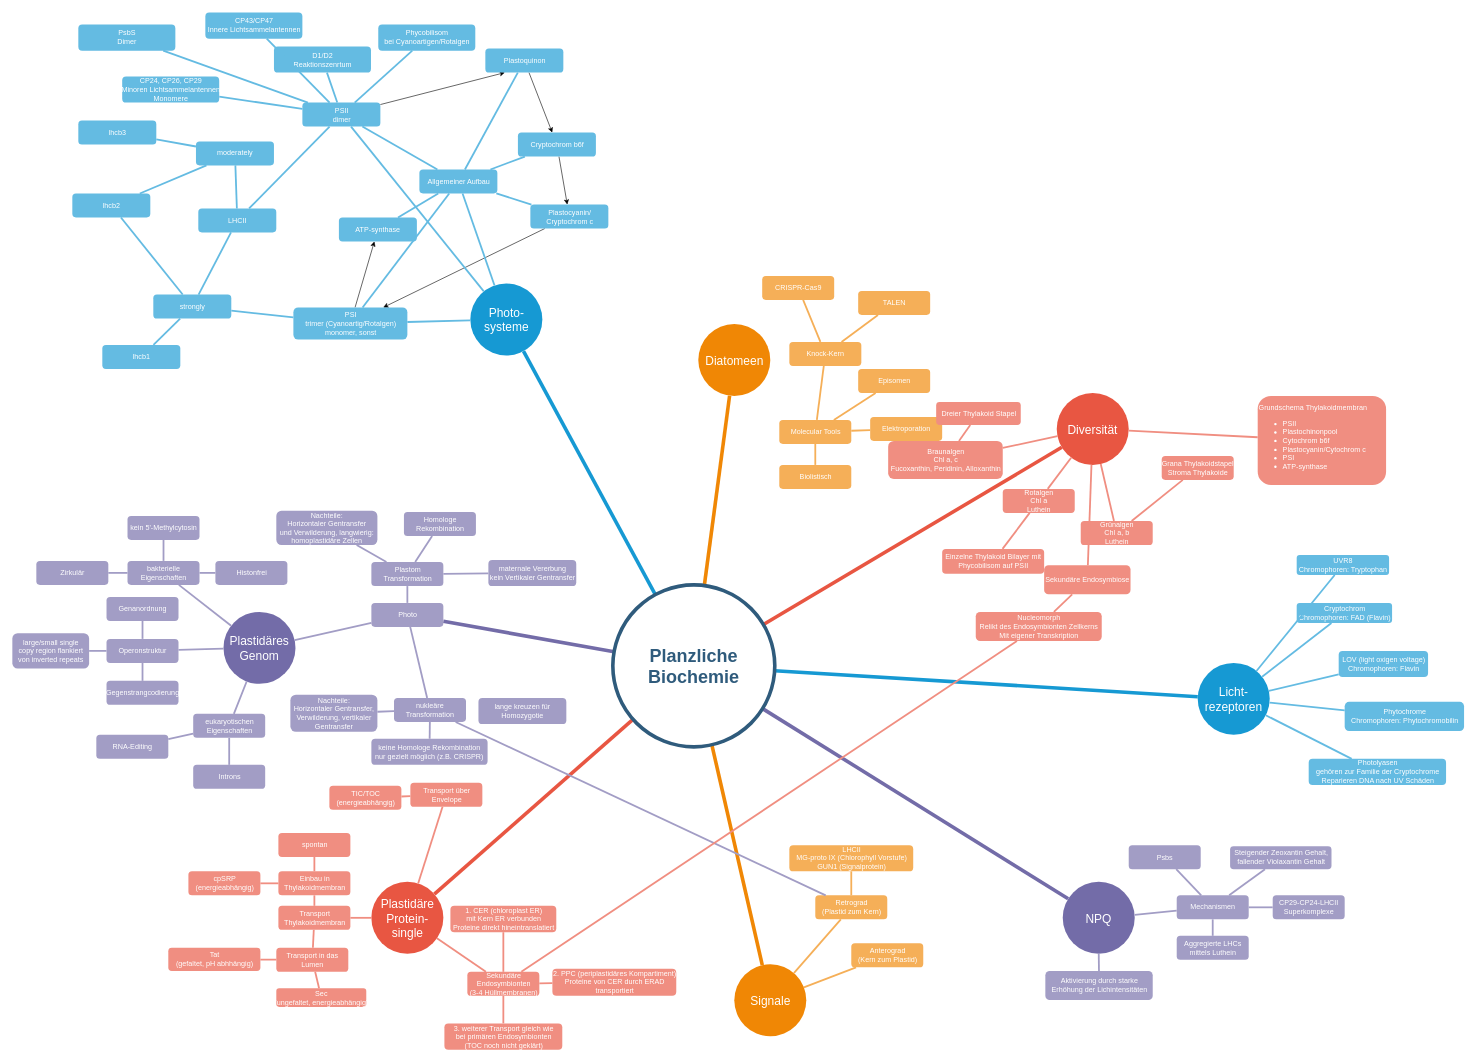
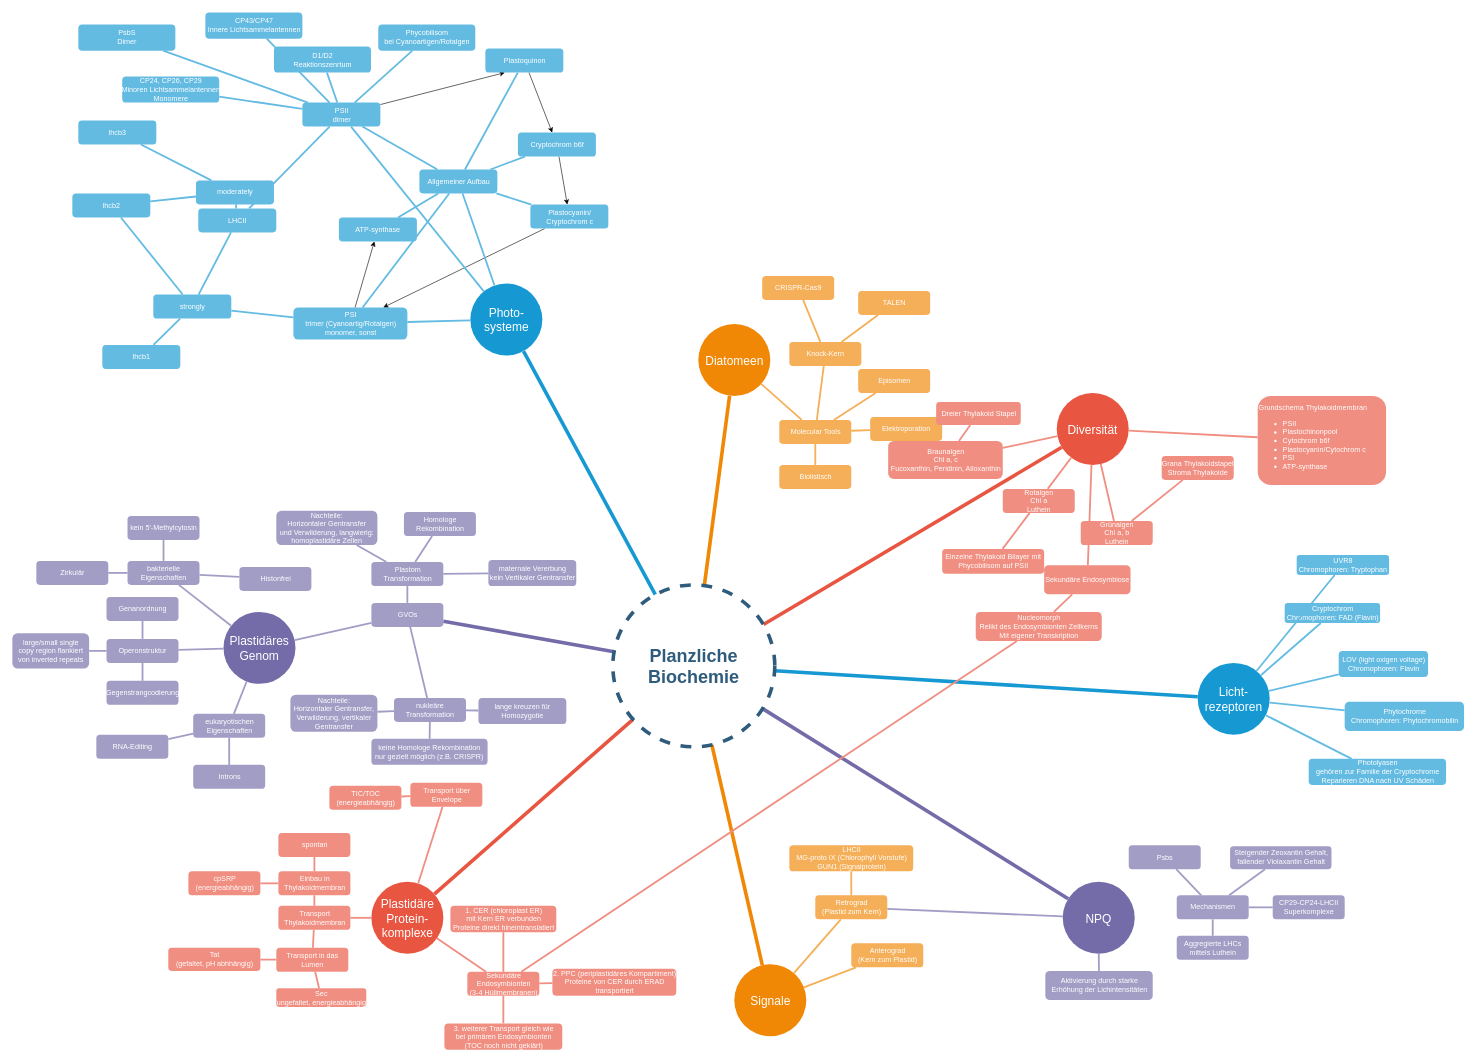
- <mxCell id="19" value="moderately" style="rounded=1;fillColor=#64BBE2;strokeColor=none;strokeWidth=3;shadow=0;html=1;fontColor=#FFFFFF;" parent="1" vertex="1"><mxGeometry x="326.11" y="235.2" width="130" height="40" as="geometry" /></mxCell>
+ <mxCell id="19" value="moderately" style="rounded=1;fillColor=#64BBE2;strokeColor=none;strokeWidth=3;shadow=0;html=1;fontColor=#FFFFFF;" parent="1" vertex="1"><mxGeometry x="326.11" y="300.2" width="130" height="40" as="geometry" /></mxCell>
+ <mxCell id="55" value="" style="edgeStyle=none;endArrow=none;strokeWidth=3;strokeColor=#F5AF58;html=1;" parent="1" source="3" target="48" edge="1"><mxGeometry x="3.5" y="21.5" width="100" height="100" as="geometry"><mxPoint x="63.5" y="419.5" as="sourcePoint" /><mxPoint x="163.5" y="319.5" as="targetPoint" /></mxGeometry></mxCell>
- <mxCell id="126" value="Histonfrei" style="rounded=1;fillColor=#a29dc5;strokeColor=none;strokeWidth=3;shadow=0;html=1;fontColor=#FFFFFF;" parent="1" vertex="1"><mxGeometry x="358.5" y="934.5" width="120" height="40" as="geometry" /></mxCell>
+ <mxCell id="126" value="Histonfrei" style="rounded=1;fillColor=#a29dc5;strokeColor=none;strokeWidth=3;shadow=0;html=1;fontColor=#FFFFFF;" parent="1" vertex="1"><mxGeometry x="398.5" y="944.5" width="120" height="40" as="geometry" /></mxCell>
- <mxCell id="75" value="Cryptochrom&lt;br&gt;&lt;span style=&quot;font-size: 12px;&quot;&gt;Chromophoren: FAD (Flavin)&lt;/span&gt;" style="rounded=1;fillColor=#64BBE2;strokeColor=none;strokeWidth=3;shadow=0;html=1;fontColor=#FFFFFF;" parent="1" vertex="1"><mxGeometry x="2161" y="1004.5" width="159" height="33.5" as="geometry" /></mxCell>
+ <mxCell id="75" value="Cryptochrom&lt;br&gt;&lt;span style=&quot;font-size: 12px;&quot;&gt;Chromophoren: FAD (Flavin)&lt;/span&gt;" style="rounded=1;fillColor=#64BBE2;strokeColor=none;strokeWidth=3;shadow=0;html=1;fontColor=#FFFFFF;" parent="1" vertex="1"><mxGeometry x="2141" y="1004.5" width="159" height="33.5" as="geometry" /></mxCell>
- <mxCell id="128" value="Photo" style="rounded=1;fillColor=#a29dc5;strokeColor=none;strokeWidth=3;shadow=0;html=1;fontColor=#FFFFFF;" parent="1" vertex="1"><mxGeometry x="618.5" y="1004.5" width="120" height="40" as="geometry" /></mxCell>
+ <mxCell id="128" value="GVOs" style="rounded=1;fillColor=#a29dc5;strokeColor=none;strokeWidth=3;shadow=0;html=1;fontColor=#FFFFFF;" parent="1" vertex="1"><mxGeometry x="618.5" y="1004.5" width="120" height="40" as="geometry" /></mxCell>
- <mxCell id="123" value="Planzliche Biochemie" style="ellipse;whiteSpace=wrap;html=1;shadow=0;fontFamily=Helvetica;fontSize=30;fontColor=#2F5B7C;align=center;strokeColor=#2F5B7C;strokeWidth=6;fillColor=#FFFFFF;fontStyle=1;gradientColor=none;" parent="1" vertex="1"><mxGeometry x="1021" y="974.5" width="270" height="270" as="geometry" /></mxCell>
+ <mxCell id="123" value="Planzliche Biochemie" style="ellipse;whiteSpace=wrap;html=1;shadow=0;fontFamily=Helvetica;fontSize=30;fontColor=#2F5B7C;align=center;strokeColor=#2F5B7C;strokeWidth=6;fillColor=#FFFFFF;fontStyle=1;gradientColor=none;dashed=1;" parent="1" vertex="1"><mxGeometry x="1021" y="974.5" width="270" height="270" as="geometry" /></mxCell>
- <mxCell id="165" value="" style="edgeStyle=none;endArrow=none;strokeWidth=3;strokeColor=#A29DC5;html=1;" parent="1" source="163" target="97" edge="1"><mxGeometry x="-1337.25" y="116.5" width="100" height="100" as="geometry"><mxPoint x="644.334" y="1468.856" as="sourcePoint" /><mxPoint x="-1177.25" y="414.5" as="targetPoint" /></mxGeometry></mxCell>
+ <mxCell id="165" value="" style="edgeStyle=none;endArrow=none;strokeWidth=3;strokeColor=#A29DC5;html=1;" parent="1" source="163" target="164" edge="1"><mxGeometry x="-1337.25" y="116.5" width="100" height="100" as="geometry"><mxPoint x="644.334" y="1468.856" as="sourcePoint" /><mxPoint x="-1177.25" y="414.5" as="targetPoint" /></mxGeometry></mxCell>
- <mxCell id="90" value="" style="edgeStyle=none;endArrow=none;strokeWidth=3;strokeColor=#A29DC5;html=1;" parent="1" source="6" target="87" edge="1"><mxGeometry x="251" y="-103.5" width="100" height="100" as="geometry"><mxPoint x="311" y="294.5" as="sourcePoint" /><mxPoint x="411" y="194.5" as="targetPoint" /></mxGeometry></mxCell>
+ <mxCell id="90" value="" style="edgeStyle=none;endArrow=none;strokeWidth=3;strokeColor=#A29DC5;html=1;" parent="1" source="6" target="97" edge="1"><mxGeometry x="251" y="-103.5" width="100" height="100" as="geometry"><mxPoint x="311" y="294.5" as="sourcePoint" /><mxPoint x="411" y="194.5" as="targetPoint" /></mxGeometry></mxCell>
- <mxCell id="8" value="Plastidäre Protein-&lt;br&gt;single" style="ellipse;whiteSpace=wrap;html=1;shadow=0;fontFamily=Helvetica;fontSize=20;fontColor=#FFFFFF;align=center;strokeWidth=3;fillColor=#E85642;strokeColor=none;" parent="1" vertex="1"><mxGeometry x="618.5" y="1469.5" width="120" height="120" as="geometry" /></mxCell>
+ <mxCell id="8" value="Plastidäre Protein-&lt;br&gt;komplexe" style="ellipse;whiteSpace=wrap;html=1;shadow=0;fontFamily=Helvetica;fontSize=20;fontColor=#FFFFFF;align=center;strokeWidth=3;fillColor=#E85642;strokeColor=none;" parent="1" vertex="1"><mxGeometry x="618.5" y="1469.5" width="120" height="120" as="geometry" /></mxCell>
